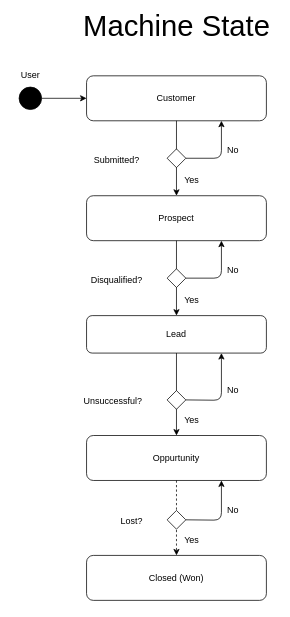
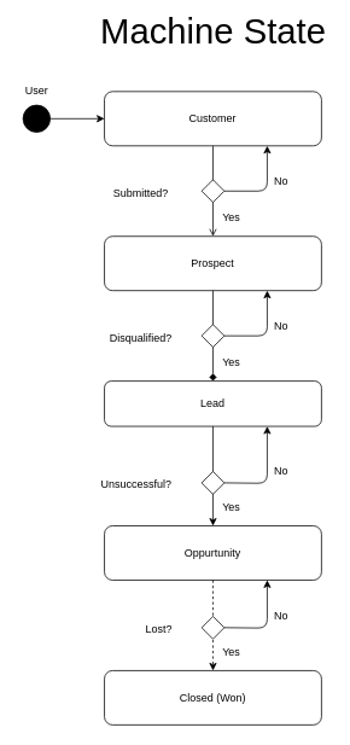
- <mxCell id="12" value="" style="endArrow=classic;html=1;exitX=0.5;exitY=1;exitDx=0;exitDy=0;entryX=0.5;entryY=0;entryDx=0;entryDy=0;" parent="1" source="3" target="4" edge="1"><mxGeometry width="50" height="50" relative="1" as="geometry"><mxPoint x="-35" y="470" as="sourcePoint" /><mxPoint x="15" y="420" as="targetPoint" /></mxGeometry></mxCell>
+ <mxCell id="12" value="" style="endArrow=open;html=1;exitX=0.5;exitY=1;exitDx=0;exitDy=0;entryX=0.5;entryY=0;entryDx=0;entryDy=0;" parent="1" source="3" target="4" edge="1"><mxGeometry width="50" height="50" relative="1" as="geometry"><mxPoint x="-35" y="470" as="sourcePoint" /><mxPoint x="15" y="420" as="targetPoint" /></mxGeometry></mxCell>
- <mxCell id="15" value="" style="endArrow=classic;html=1;exitX=0.5;exitY=1;exitDx=0;exitDy=0;entryX=0.5;entryY=0;entryDx=0;entryDy=0;" parent="1" source="4" target="5" edge="1"><mxGeometry width="50" height="50" relative="1" as="geometry"><mxPoint x="15" y="320" as="sourcePoint" /><mxPoint x="-15" y="450" as="targetPoint" /></mxGeometry></mxCell>
+ <mxCell id="15" value="" style="endArrow=diamond;html=1;exitX=0.5;exitY=1;exitDx=0;exitDy=0;entryX=0.5;entryY=0;entryDx=0;entryDy=0;" parent="1" source="4" target="5" edge="1"><mxGeometry width="50" height="50" relative="1" as="geometry"><mxPoint x="15" y="320" as="sourcePoint" /><mxPoint x="-15" y="450" as="targetPoint" /></mxGeometry></mxCell>
